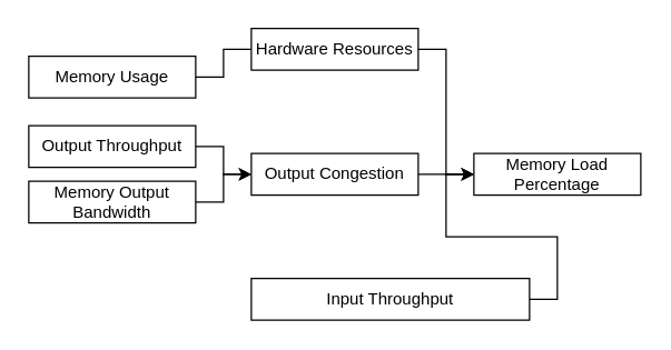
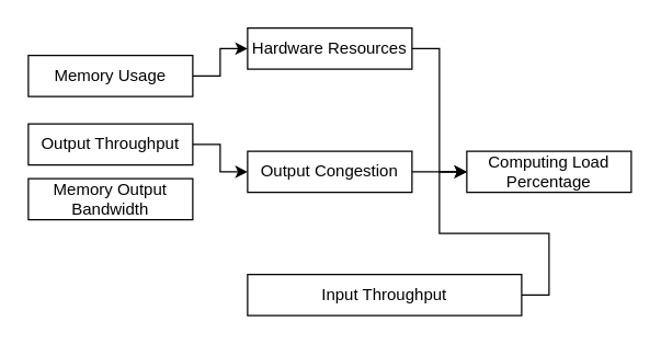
- <mxCell id="2" style="edgeStyle=orthogonalEdgeStyle;rounded=0;orthogonalLoop=1;jettySize=auto;html=1;exitX=1;exitY=0.5;exitDx=0;exitDy=0;endArrow=none;" parent="1" source="3" target="5" edge="1"><mxGeometry relative="1" as="geometry" /></mxCell>
+ <mxCell id="2" style="edgeStyle=orthogonalEdgeStyle;rounded=0;orthogonalLoop=1;jettySize=auto;html=1;exitX=1;exitY=0.5;exitDx=0;exitDy=0;" parent="1" source="3" target="5" edge="1"><mxGeometry relative="1" as="geometry" /></mxCell>
- <mxCell id="14" value="Memory Load Percentage" style="rounded=0;whiteSpace=wrap;html=1;" parent="1" vertex="1"><mxGeometry x="340" y="110" width="120" height="30" as="geometry" /></mxCell>
+ <mxCell id="14" value="Computing Load Percentage" style="rounded=0;whiteSpace=wrap;html=1;" parent="1" vertex="1"><mxGeometry x="340" y="110" width="120" height="30" as="geometry" /></mxCell>
- <mxCell id="8" style="edgeStyle=orthogonalEdgeStyle;rounded=0;orthogonalLoop=1;jettySize=auto;html=1;exitX=1;exitY=0.5;exitDx=0;exitDy=0;" parent="1" source="9" target="11" edge="1"><mxGeometry relative="1" as="geometry" /></mxCell>
